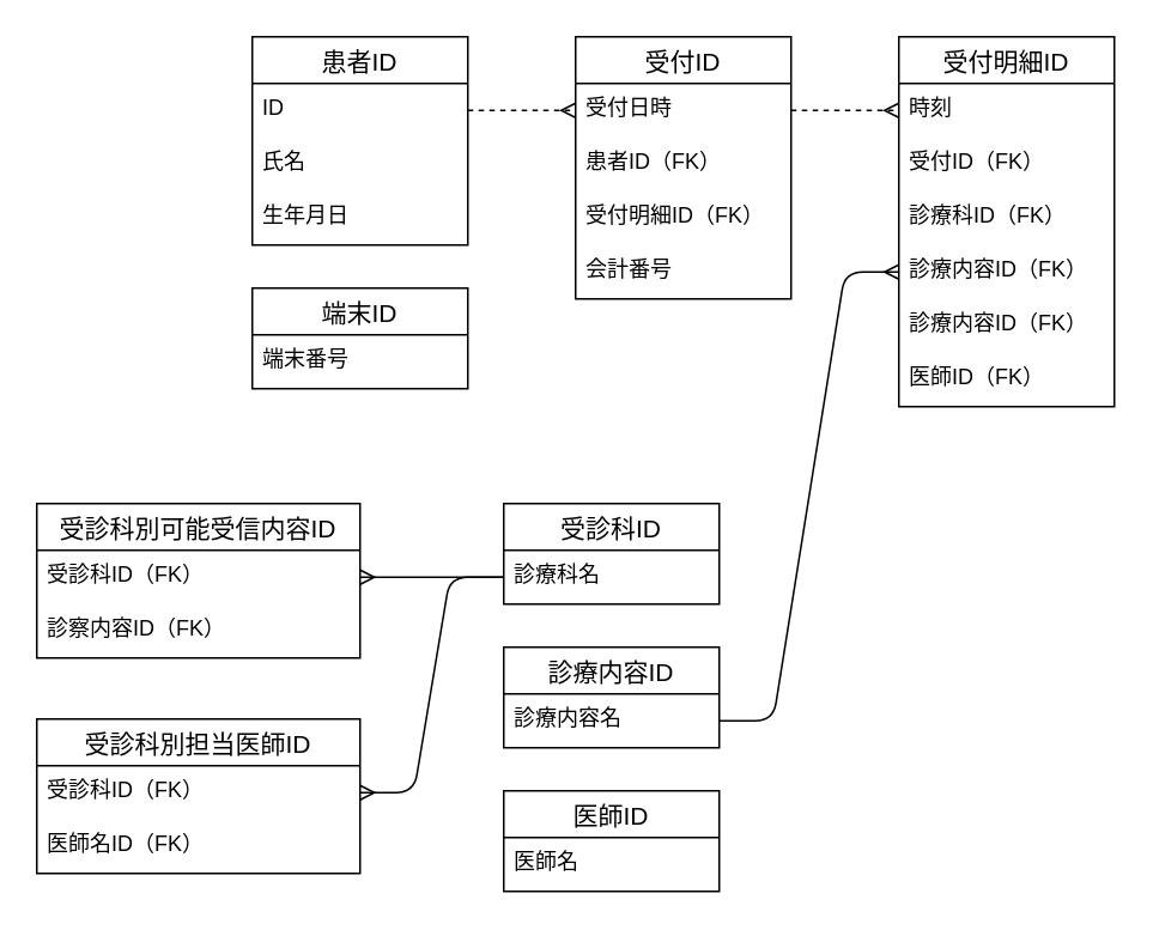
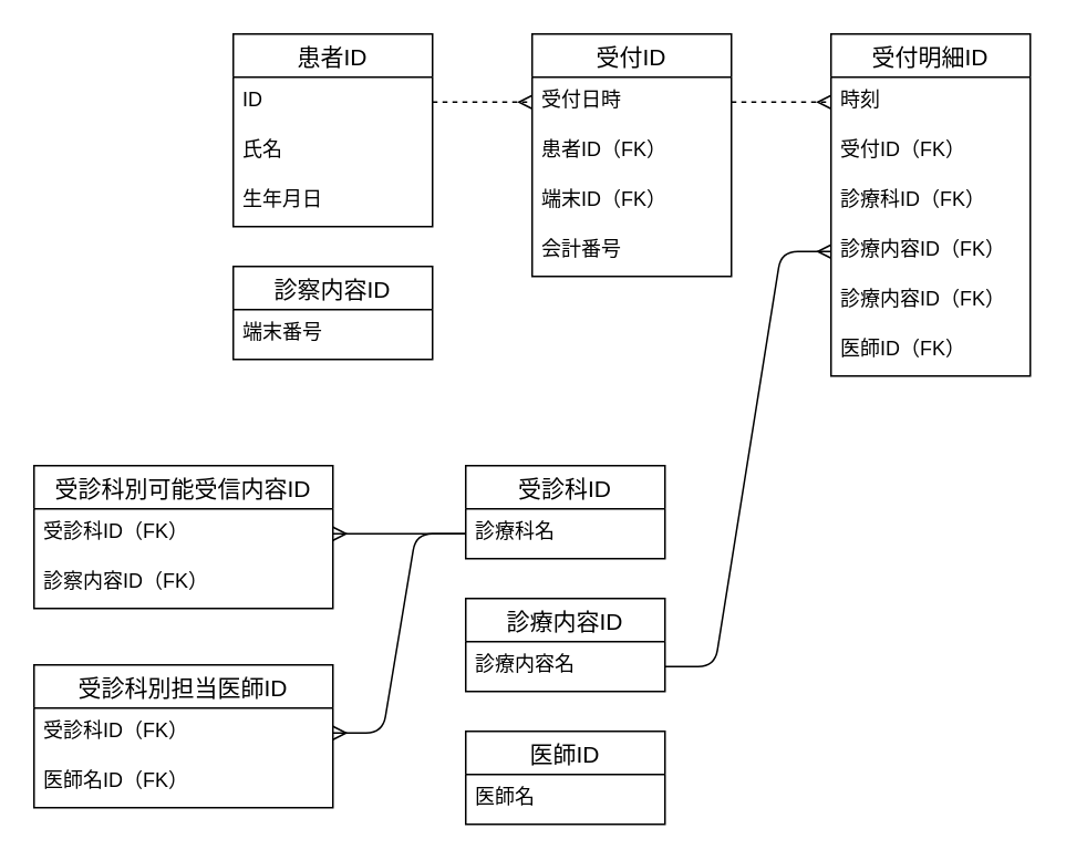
- <mxCell id="5" value="受付明細ID（FK）" style="text;strokeColor=none;fillColor=none;spacingLeft=4;spacingRight=4;overflow=hidden;rotatable=0;points=[[0,0.5],[1,0.5]];portConstraint=eastwest;fontSize=12;" parent="2" vertex="1"><mxGeometry y="86" width="120" height="30" as="geometry" /></mxCell>
+ <mxCell id="5" value="端末ID（FK）" style="text;strokeColor=none;fillColor=none;spacingLeft=4;spacingRight=4;overflow=hidden;rotatable=0;points=[[0,0.5],[1,0.5]];portConstraint=eastwest;fontSize=12;" parent="2" vertex="1"><mxGeometry y="86" width="120" height="30" as="geometry" /></mxCell>
- <mxCell id="16" value="端末ID" style="swimlane;fontStyle=0;childLayout=stackLayout;horizontal=1;startSize=26;horizontalStack=0;resizeParent=1;resizeParentMax=0;resizeLast=0;collapsible=1;marginBottom=0;align=center;fontSize=14;" parent="1" vertex="1"><mxGeometry x="140" y="160" width="120" height="56" as="geometry" /></mxCell>
+ <mxCell id="16" value="診察内容ID" style="swimlane;fontStyle=0;childLayout=stackLayout;horizontal=1;startSize=26;horizontalStack=0;resizeParent=1;resizeParentMax=0;resizeLast=0;collapsible=1;marginBottom=0;align=center;fontSize=14;" parent="1" vertex="1"><mxGeometry x="140" y="160" width="120" height="56" as="geometry" /></mxCell>
